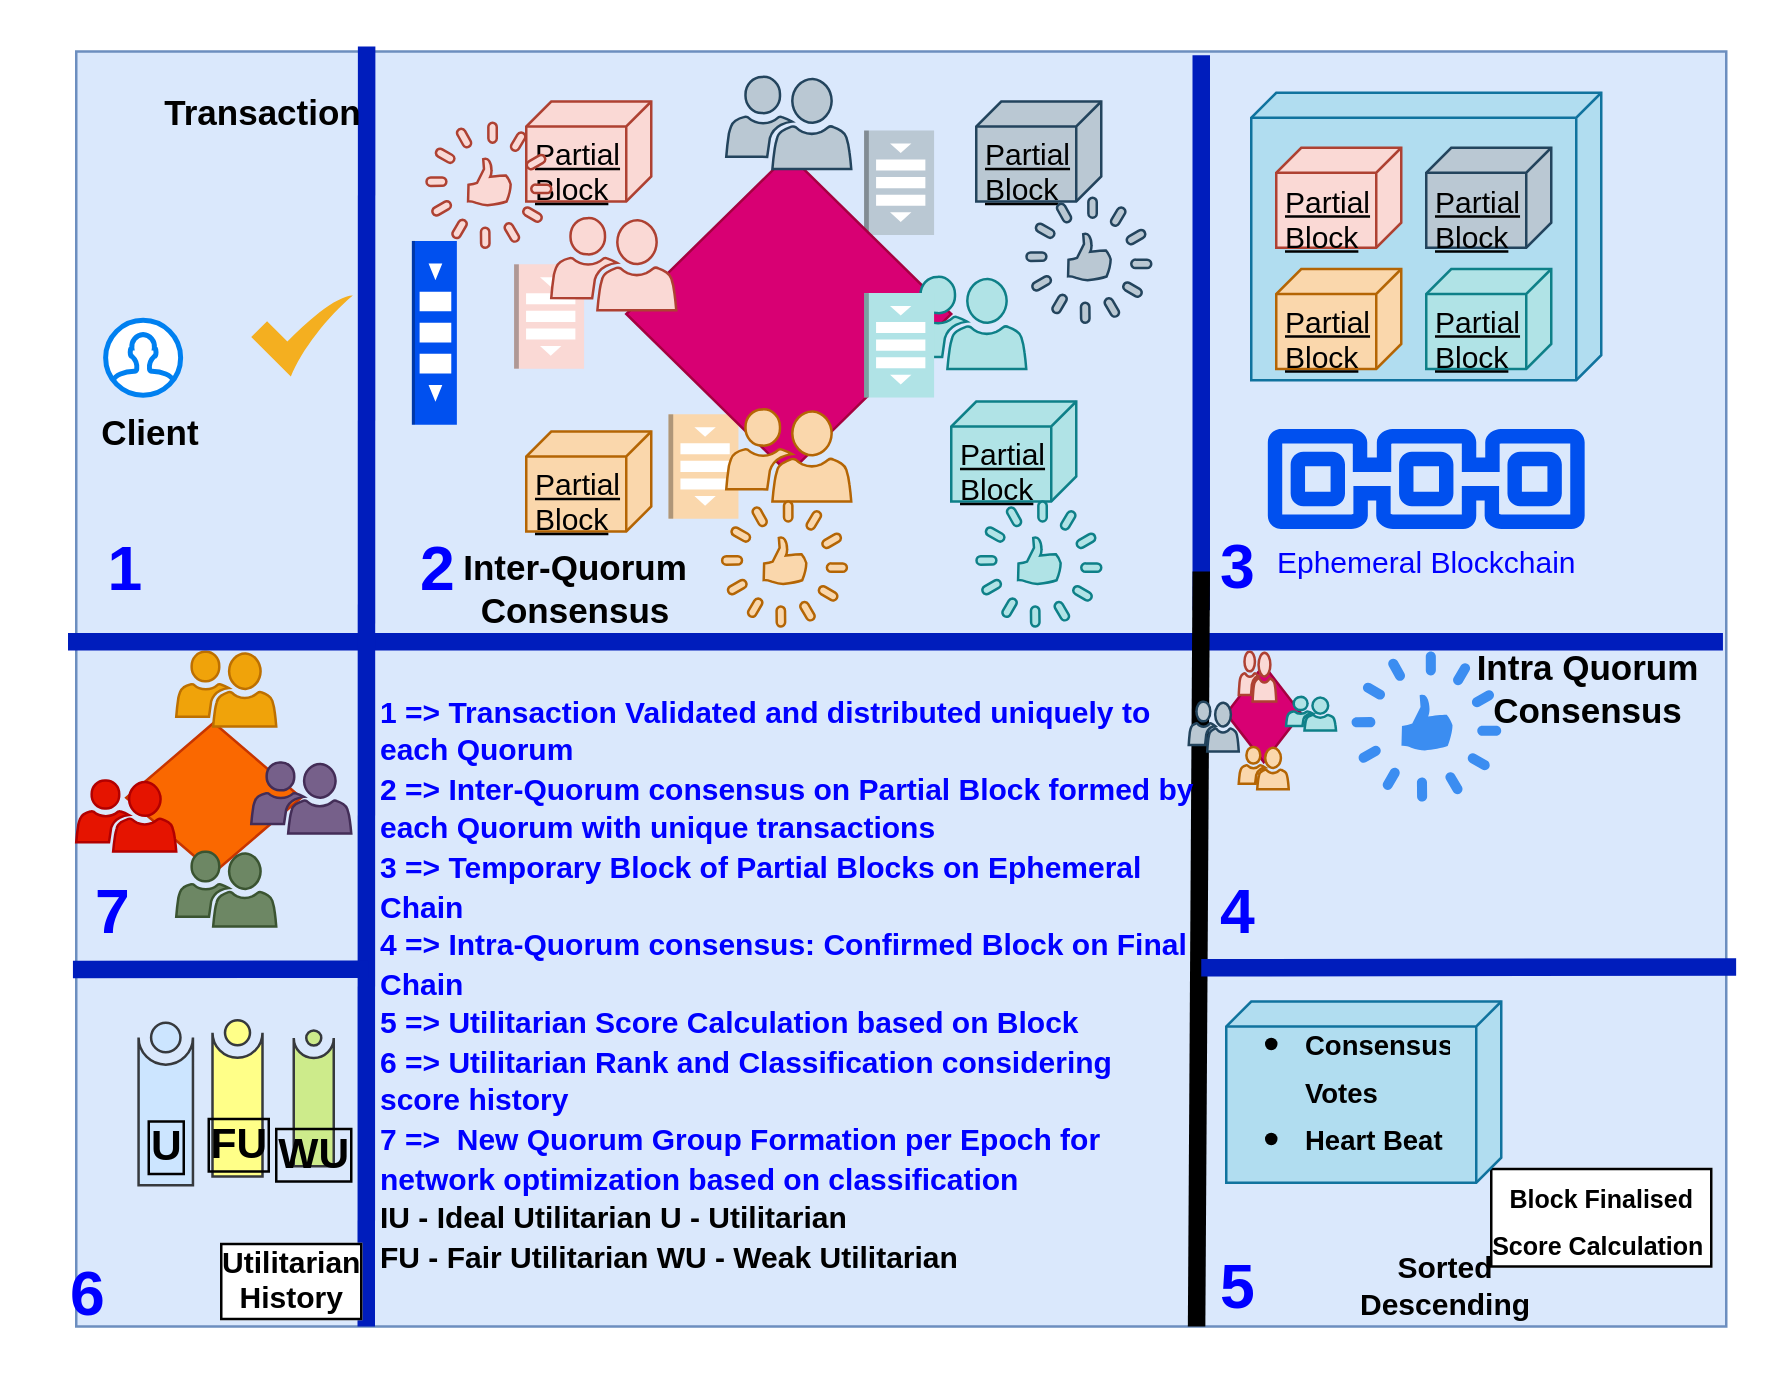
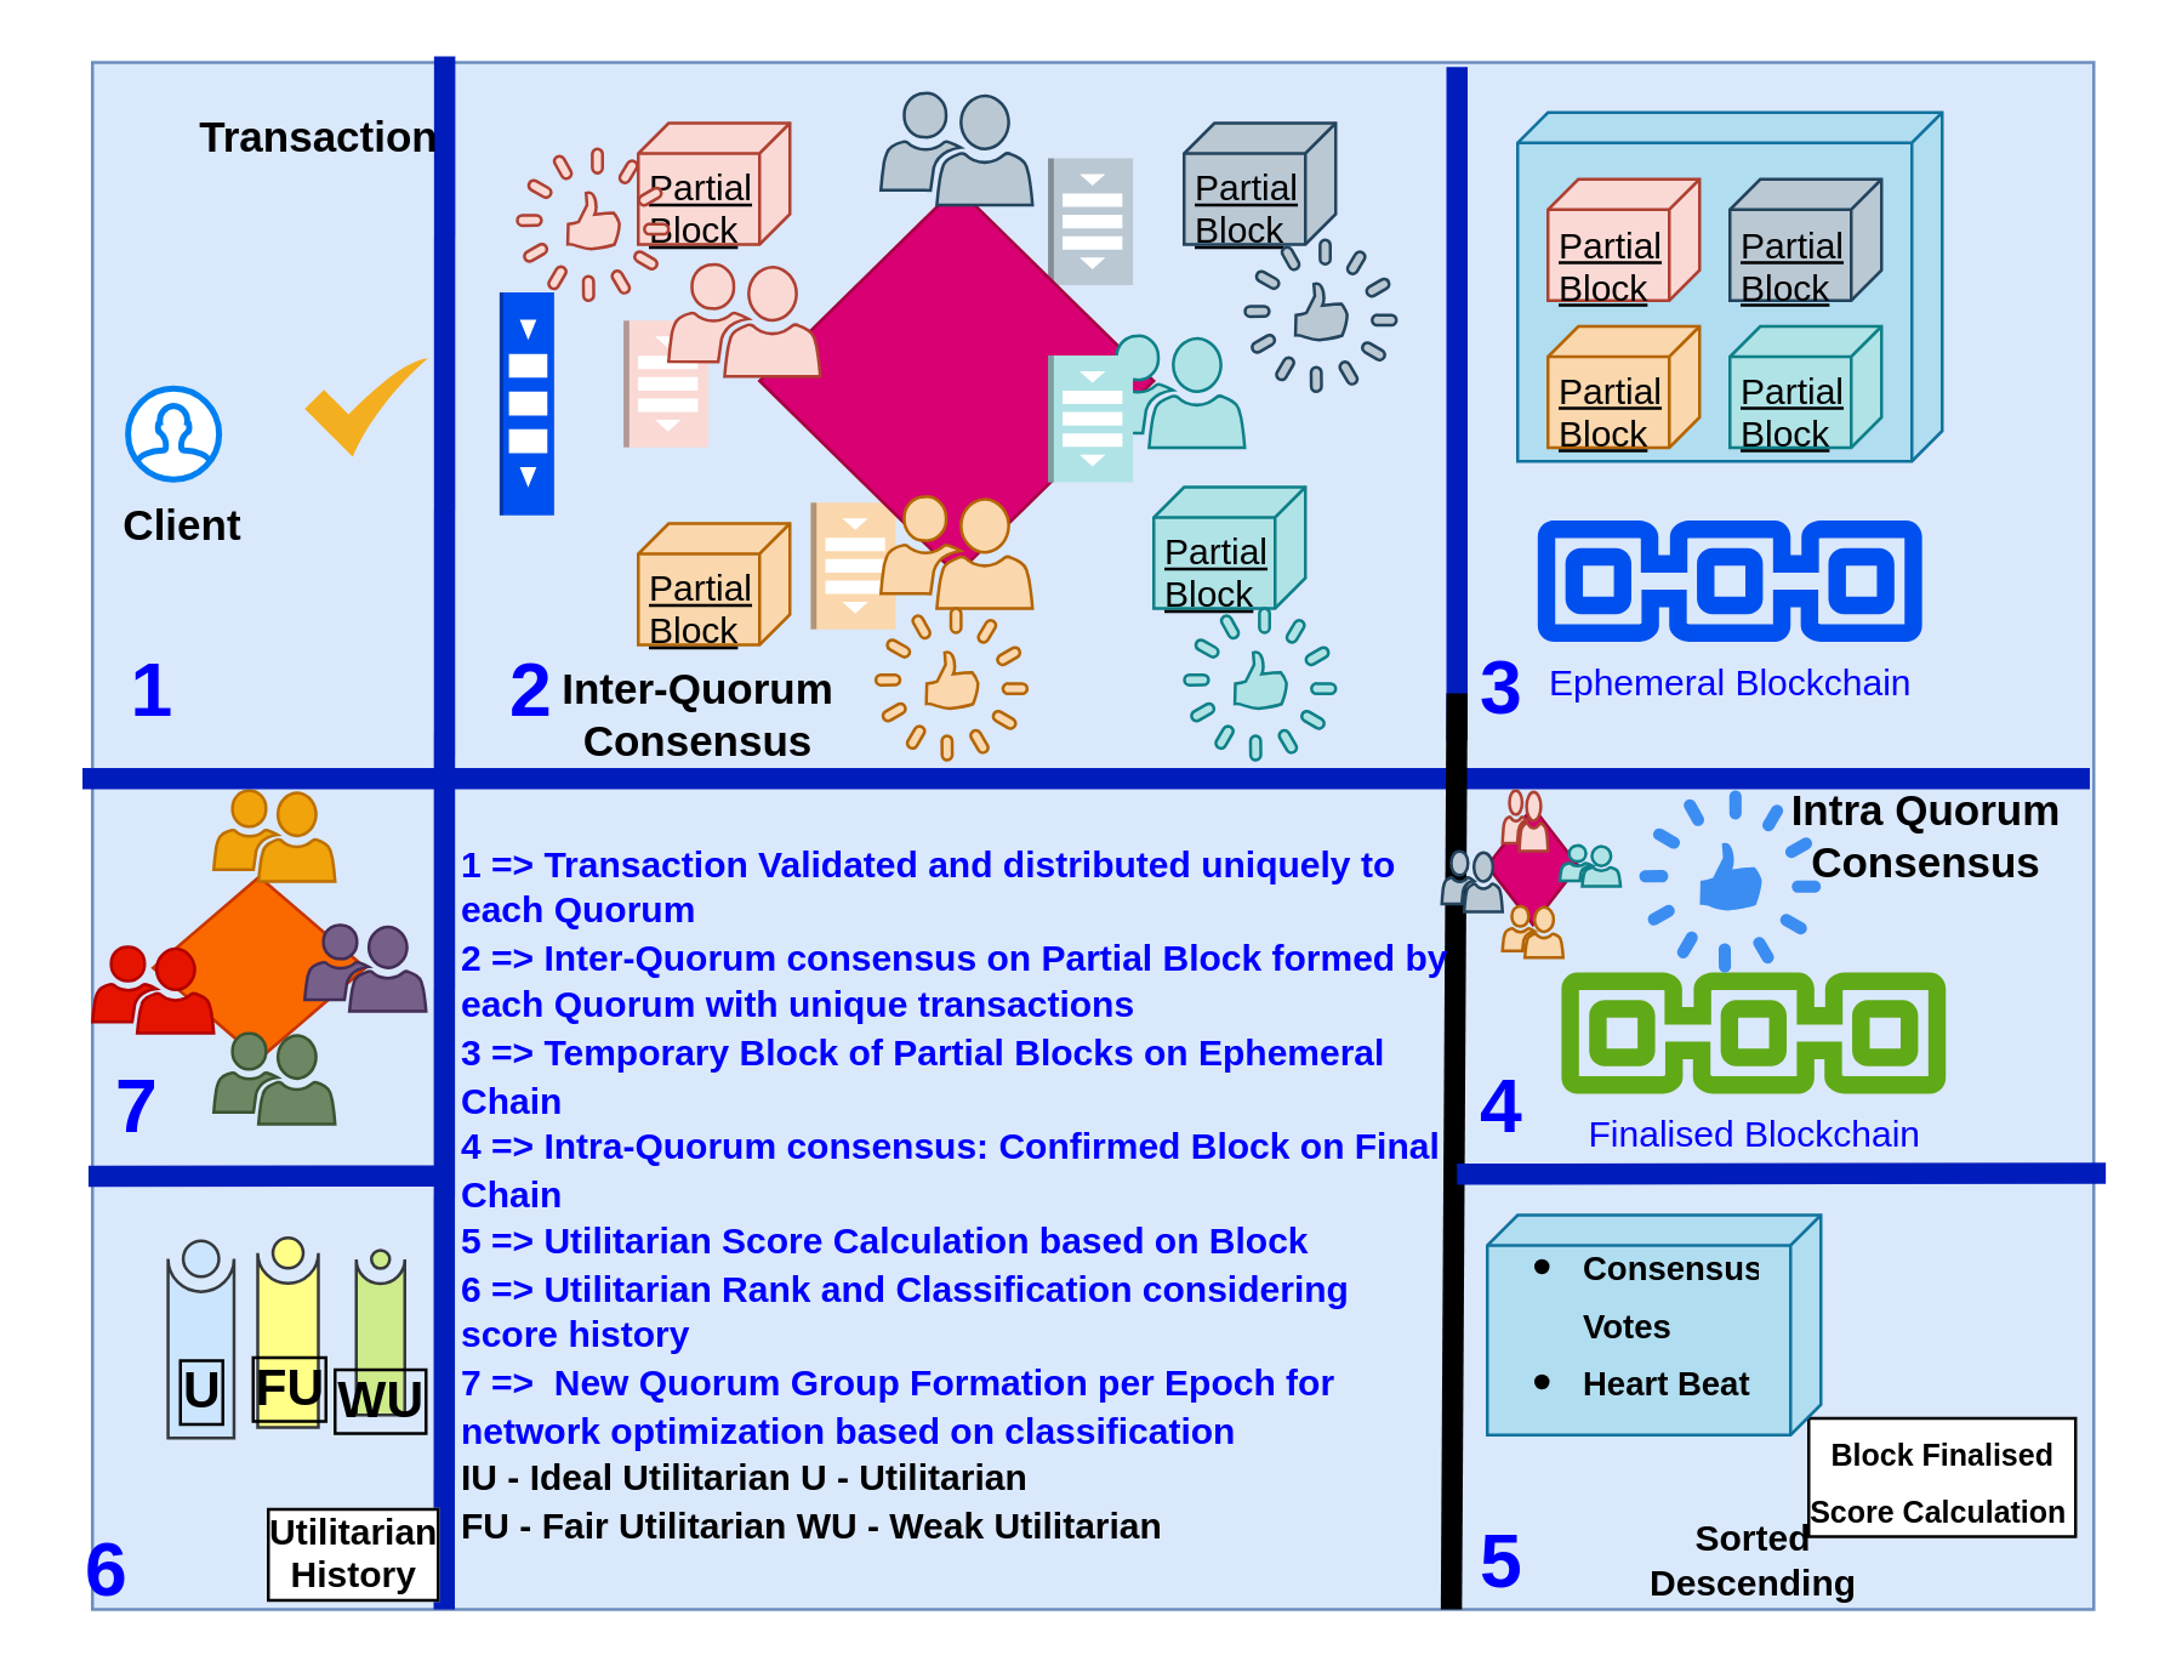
+ <mxCell id="27" value="&lt;font color=&quot;#0000ff&quot;&gt;Finalised Blockchain&lt;/font&gt;" style="sketch=0;outlineConnect=0;fontColor=#ffffff;fillColor=#60a917;strokeColor=#2D7600;dashed=0;verticalLabelPosition=bottom;verticalAlign=top;align=center;html=1;fontSize=12;fontStyle=0;aspect=fixed;shape=mxgraph.aws4.blockchain_resource;" vertex="1" parent="1"><mxGeometry x="510" y="320" width="135.65" height="40" as="geometry" /></mxCell>
